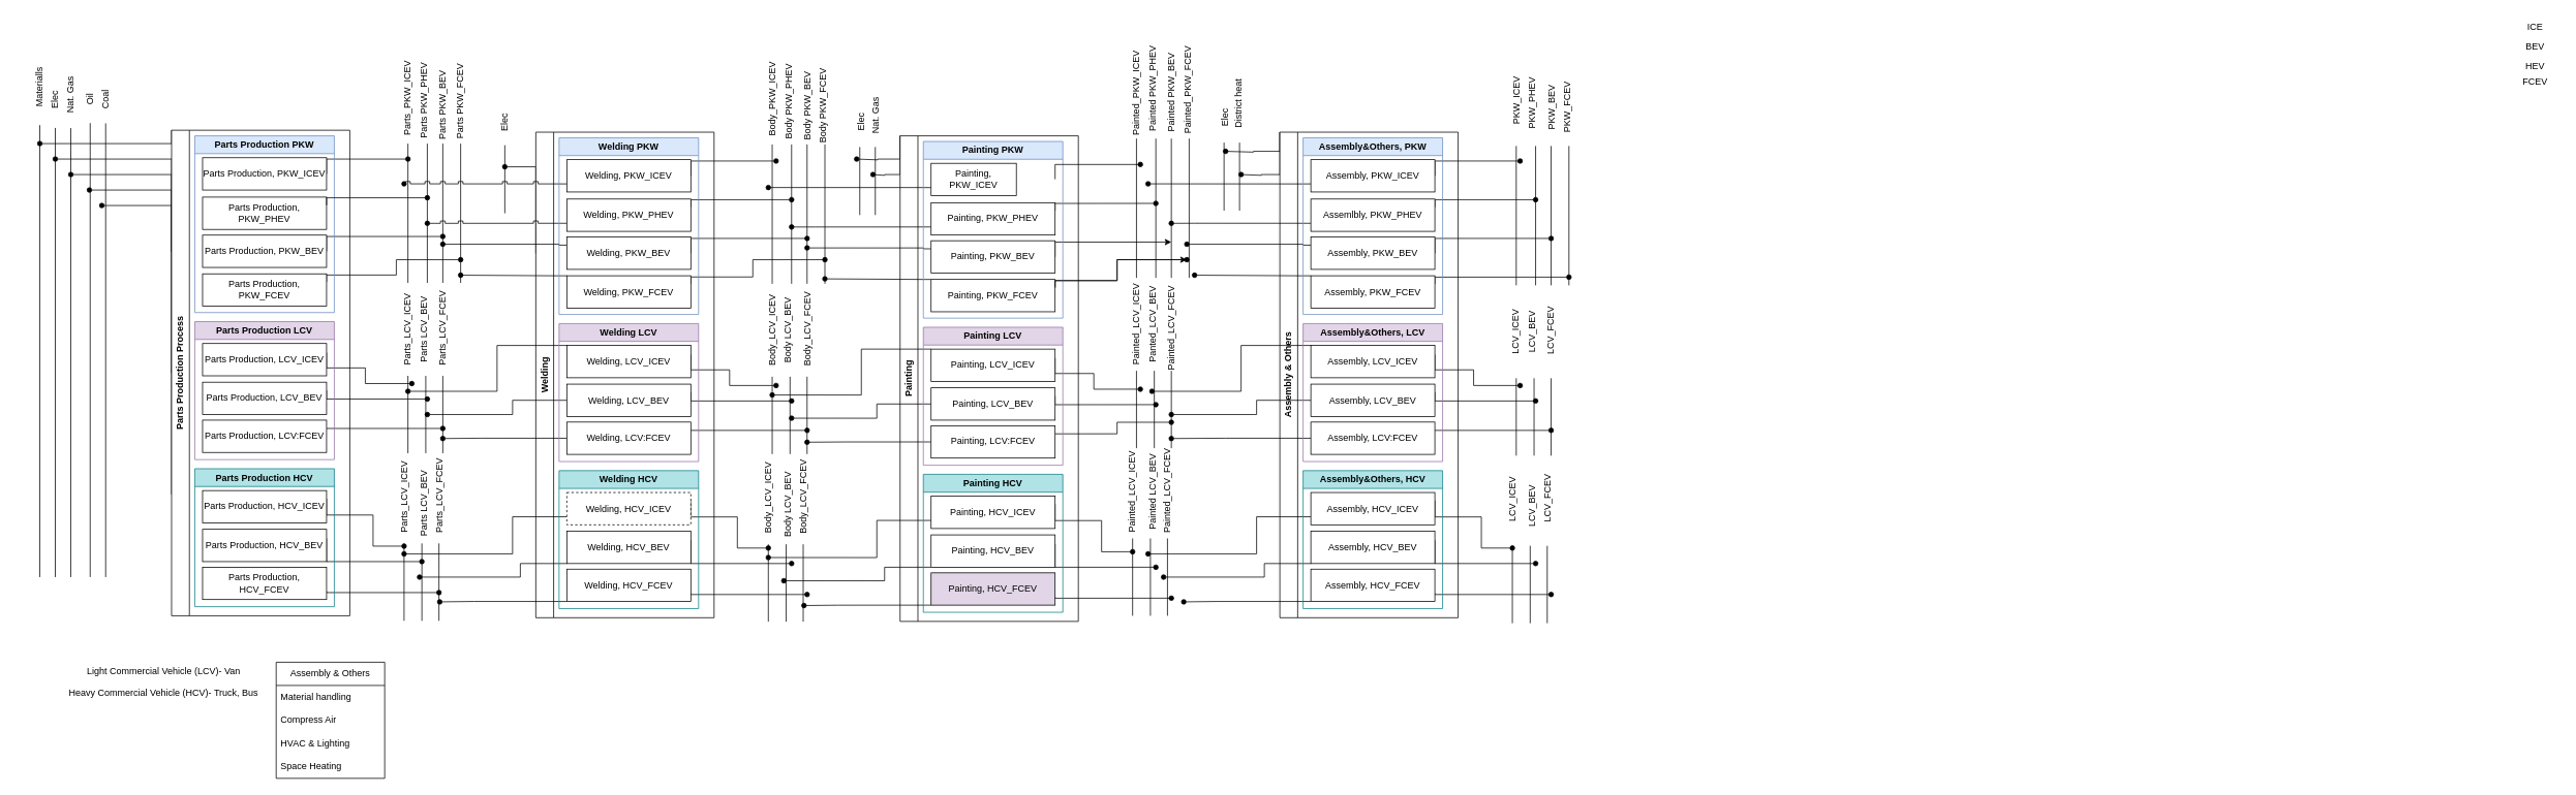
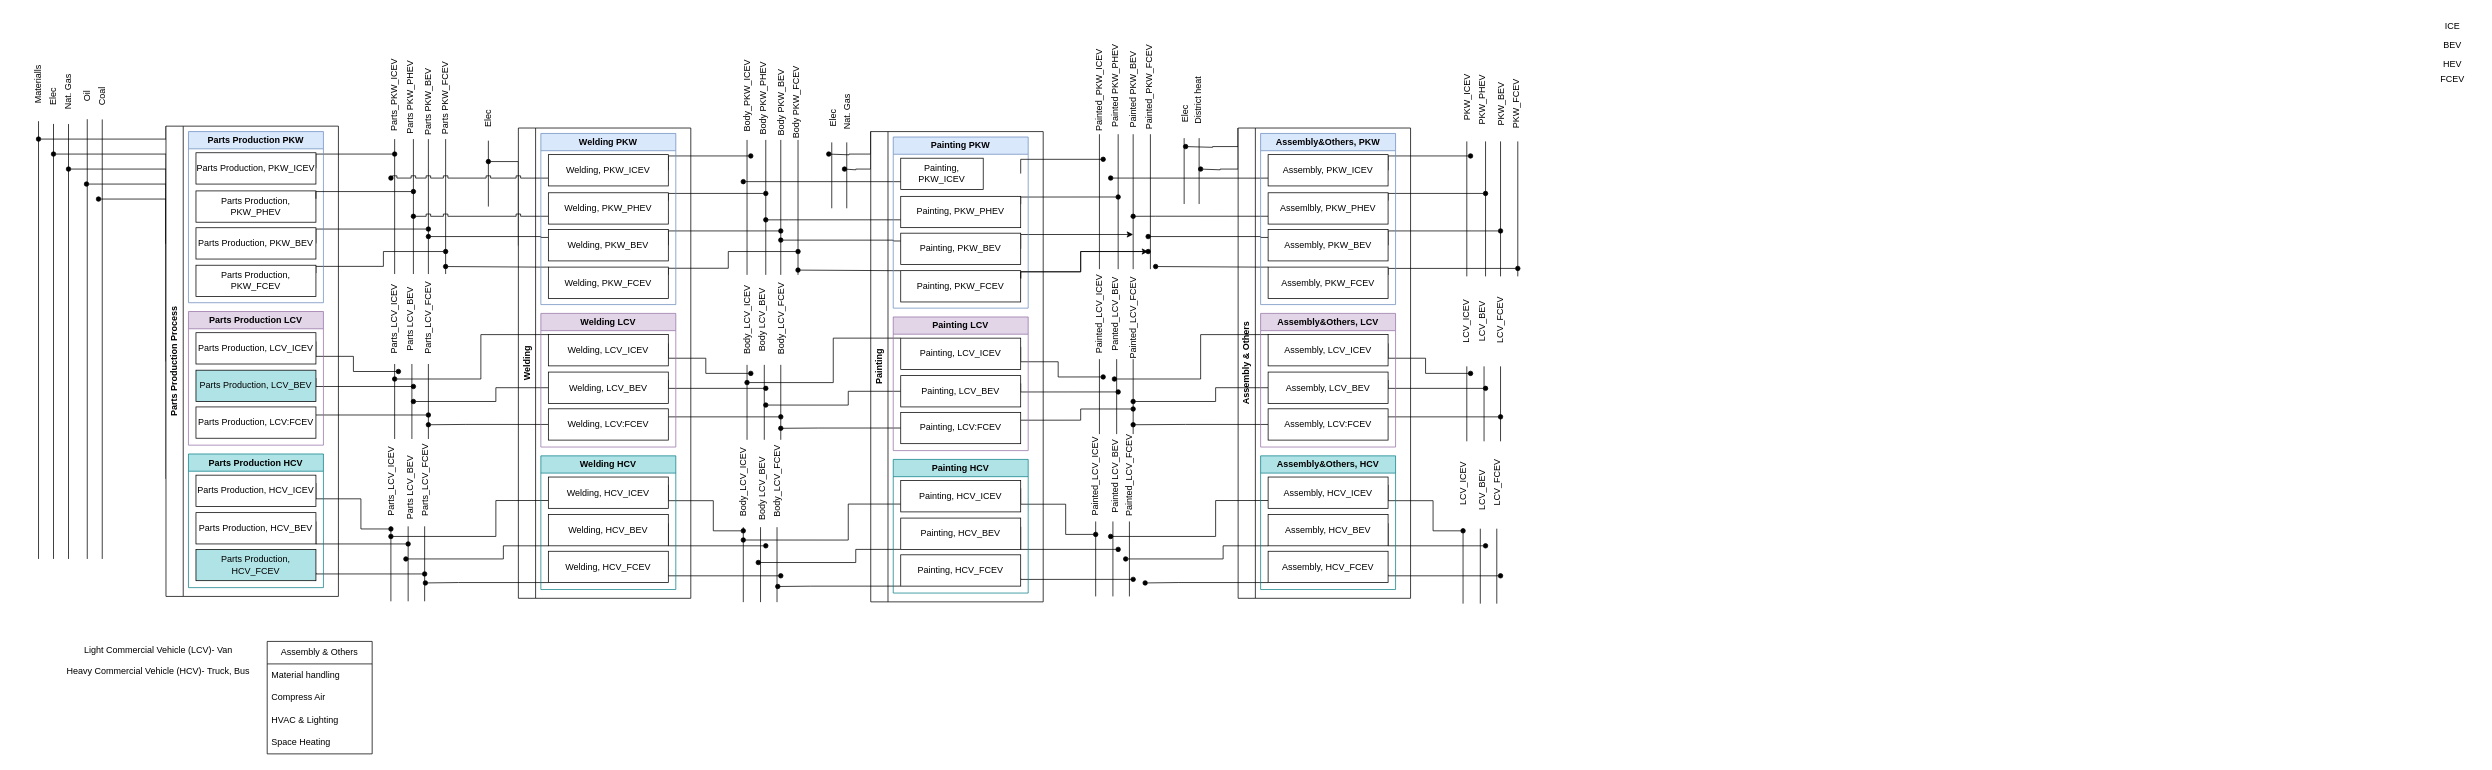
- <mxCell id="42" value="Parts Production, LCV_BEV" style="rounded=0;whiteSpace=wrap;html=1;" parent="41" vertex="1"><mxGeometry x="10" y="78.25" width="160" height="41.75" as="geometry" /></mxCell>
+ <mxCell id="42" value="Parts Production, LCV_BEV" style="rounded=0;whiteSpace=wrap;html=1;fillColor=#b0e3e6;" parent="41" vertex="1"><mxGeometry x="10" y="78.25" width="160" height="41.75" as="geometry" /></mxCell>
- <mxCell id="106" value="Welding, HCV_ICEV" style="rounded=0;whiteSpace=wrap;html=1;dashed=1;" parent="104" vertex="1"><mxGeometry x="10" y="28.25" width="160" height="41.75" as="geometry" /></mxCell>
+ <mxCell id="106" value="Welding, HCV_ICEV" style="rounded=0;whiteSpace=wrap;html=1;" parent="104" vertex="1"><mxGeometry x="10" y="28.25" width="160" height="41.75" as="geometry" /></mxCell>
- <mxCell id="51" value="Parts Production, HCV_FCEV" style="rounded=0;whiteSpace=wrap;html=1;" parent="48" vertex="1"><mxGeometry x="10" y="127.25" width="160" height="41.75" as="geometry" /></mxCell>
+ <mxCell id="51" value="Parts Production, HCV_FCEV" style="rounded=0;whiteSpace=wrap;html=1;fillColor=#b0e3e6;" parent="48" vertex="1"><mxGeometry x="10" y="127.25" width="160" height="41.75" as="geometry" /></mxCell>
- <mxCell id="143" value="Painting, HCV_FCEV" style="rounded=0;whiteSpace=wrap;html=1;fillColor=#e1d5e7;" parent="140" vertex="1"><mxGeometry x="10" y="127.25" width="160" height="41.75" as="geometry" /></mxCell>
+ <mxCell id="143" value="Painting, HCV_FCEV" style="rounded=0;whiteSpace=wrap;html=1;" parent="140" vertex="1"><mxGeometry x="10" y="127.25" width="160" height="41.75" as="geometry" /></mxCell>
